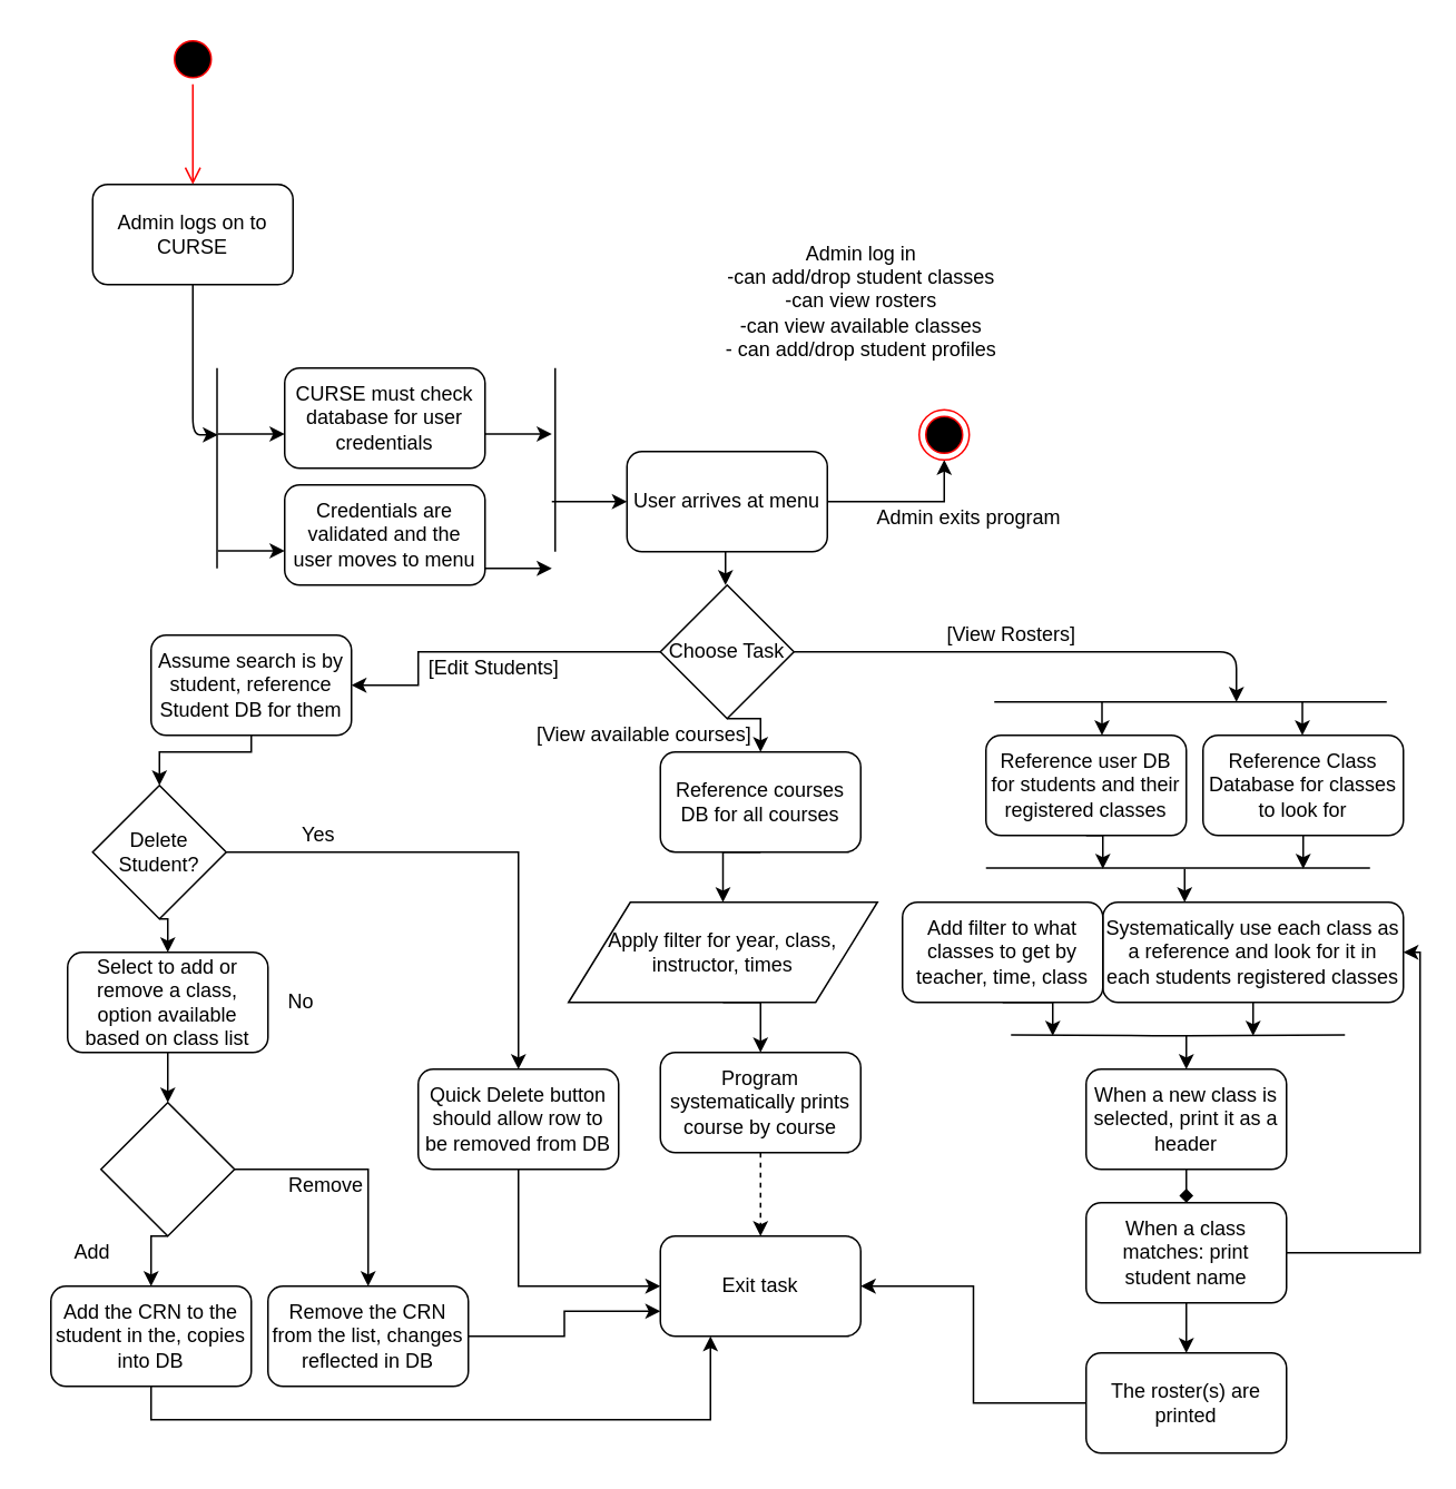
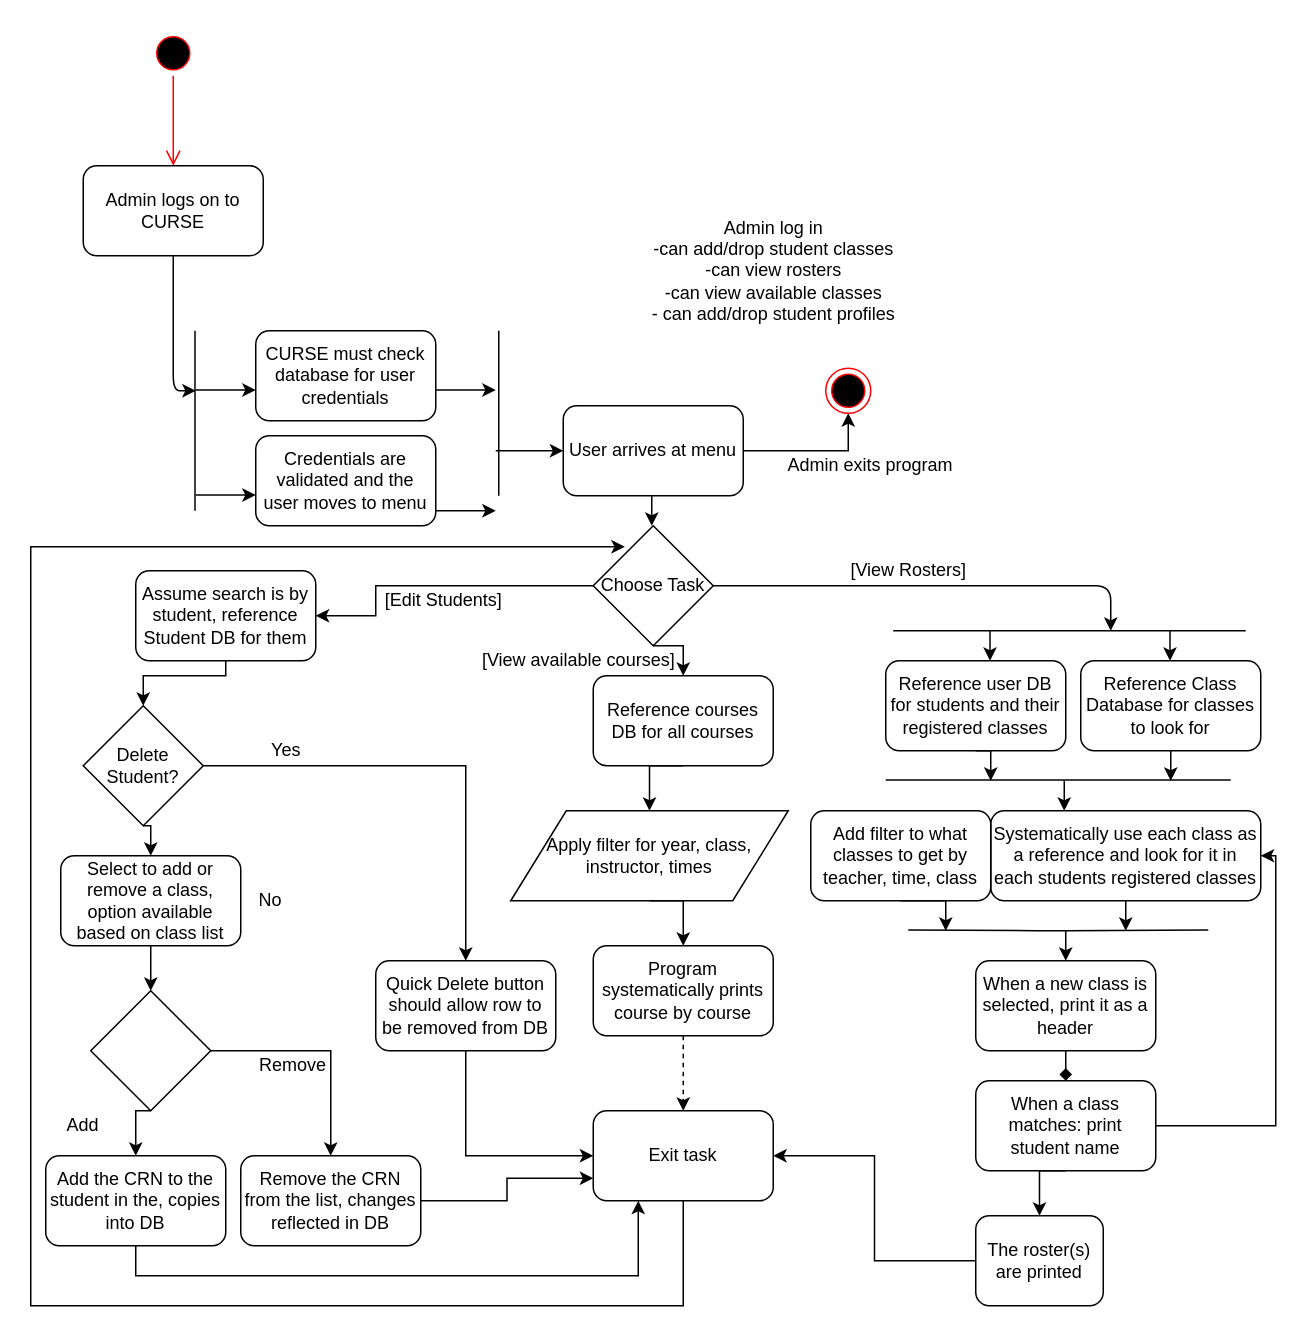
+ <mxCell id="41" style="edgeStyle=orthogonalEdgeStyle;rounded=0;orthogonalLoop=1;jettySize=auto;html=1;exitX=0.5;exitY=1;exitDx=0;exitDy=0;entryX=0.263;entryY=0.175;entryDx=0;entryDy=0;entryPerimeter=0;" edge="1" parent="1" source="42" target="19"><mxGeometry relative="1" as="geometry"><Array as="points"><mxPoint x="455" y="870" /><mxPoint x="20" y="870" /><mxPoint x="20" y="364" /></Array></mxGeometry></mxCell>
- <mxCell id="52" value="The roster(s) are printed" style="rounded=1;whiteSpace=wrap;html=1;" vertex="1" parent="1"><mxGeometry x="650" y="810" width="120" height="60" as="geometry" /></mxCell>
+ <mxCell id="52" value="The roster(s) are printed" style="rounded=1;whiteSpace=wrap;html=1;" vertex="1" parent="1"><mxGeometry x="650" y="810" width="85" height="60" as="geometry" /></mxCell>
